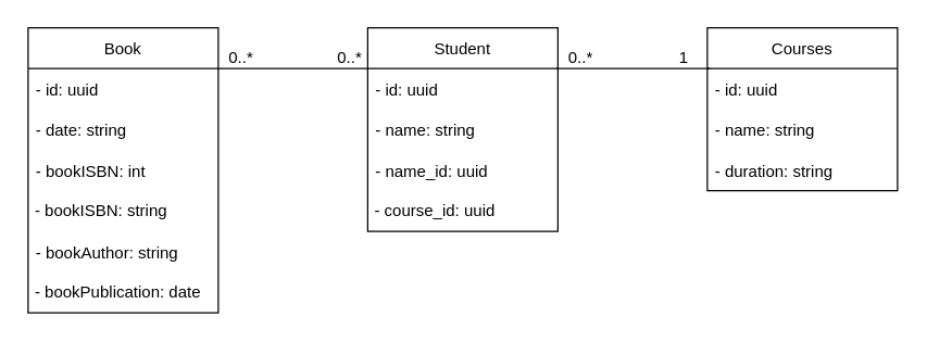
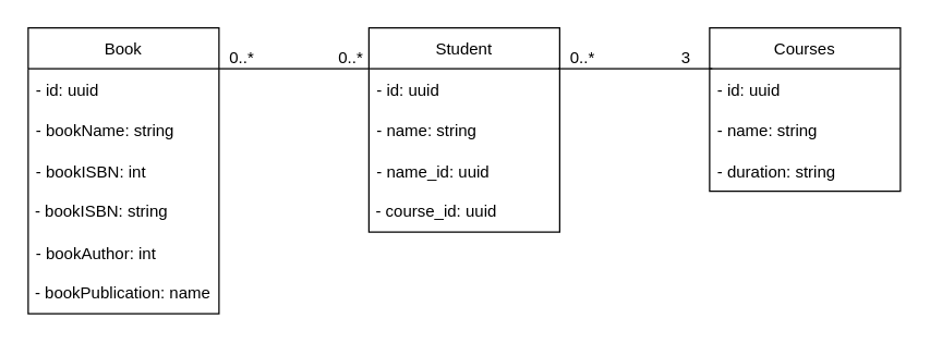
- <mxCell id="23" value="1" style="text;html=1;strokeColor=none;fillColor=none;align=center;verticalAlign=middle;whiteSpace=wrap;rounded=0;" parent="1" vertex="1"><mxGeometry x="473" y="27" width="60" height="30" as="geometry" /></mxCell>
+ <mxCell id="23" value="3" style="text;html=1;strokeColor=none;fillColor=none;align=center;verticalAlign=middle;whiteSpace=wrap;rounded=0;" parent="1" vertex="1"><mxGeometry x="473" y="27" width="60" height="30" as="geometry" /></mxCell>
- <mxCell id="4" value="- date: string" style="text;strokeColor=none;fillColor=none;align=left;verticalAlign=middle;spacingLeft=4;spacingRight=4;overflow=hidden;points=[[0,0.5],[1,0.5]];portConstraint=eastwest;rotatable=0;" parent="2" vertex="1"><mxGeometry y="60" width="140" height="30" as="geometry" /></mxCell>
+ <mxCell id="4" value="- bookName: string" style="text;strokeColor=none;fillColor=none;align=left;verticalAlign=middle;spacingLeft=4;spacingRight=4;overflow=hidden;points=[[0,0.5],[1,0.5]];portConstraint=eastwest;rotatable=0;" parent="2" vertex="1"><mxGeometry y="60" width="140" height="30" as="geometry" /></mxCell>
- <mxCell id="7" value="- bookAuthor: string" style="text;strokeColor=none;fillColor=none;align=left;verticalAlign=middle;spacingLeft=4;spacingRight=4;overflow=hidden;points=[[0,0.5],[1,0.5]];portConstraint=eastwest;rotatable=0;" parent="2" vertex="1"><mxGeometry y="150" width="140" height="30" as="geometry" /></mxCell>
+ <mxCell id="7" value="- bookAuthor: int" style="text;strokeColor=none;fillColor=none;align=left;verticalAlign=middle;spacingLeft=4;spacingRight=4;overflow=hidden;points=[[0,0.5],[1,0.5]];portConstraint=eastwest;rotatable=0;" parent="2" vertex="1"><mxGeometry y="150" width="140" height="30" as="geometry" /></mxCell>
- <mxCell id="8" value="&lt;div align=&quot;left&quot;&gt;&amp;nbsp;- bookPublication: date&lt;br&gt;&lt;/div&gt;" style="text;html=1;strokeColor=none;fillColor=none;align=left;verticalAlign=middle;whiteSpace=wrap;rounded=0;" parent="2" vertex="1"><mxGeometry y="180" width="140" height="30" as="geometry" /></mxCell>
+ <mxCell id="8" value="&lt;div align=&quot;left&quot;&gt;&amp;nbsp;- bookPublication: name&lt;br&gt;&lt;/div&gt;" style="text;html=1;strokeColor=none;fillColor=none;align=left;verticalAlign=middle;whiteSpace=wrap;rounded=0;" parent="2" vertex="1"><mxGeometry y="180" width="140" height="30" as="geometry" /></mxCell>
